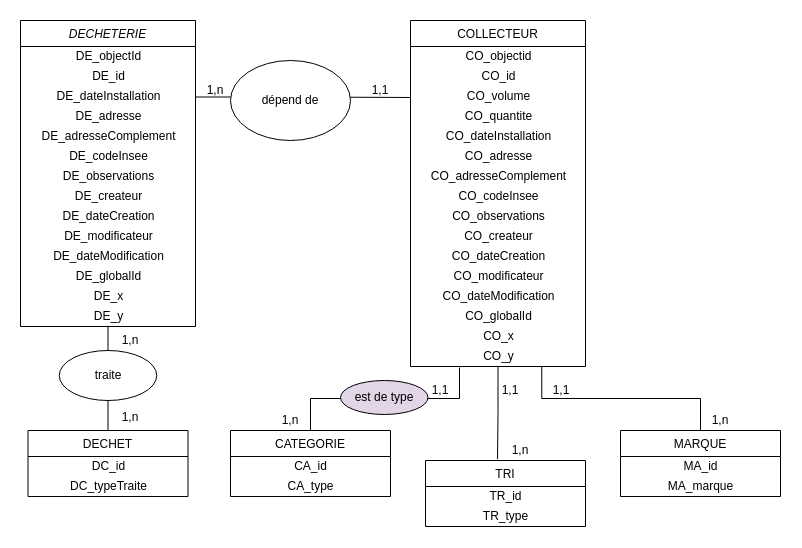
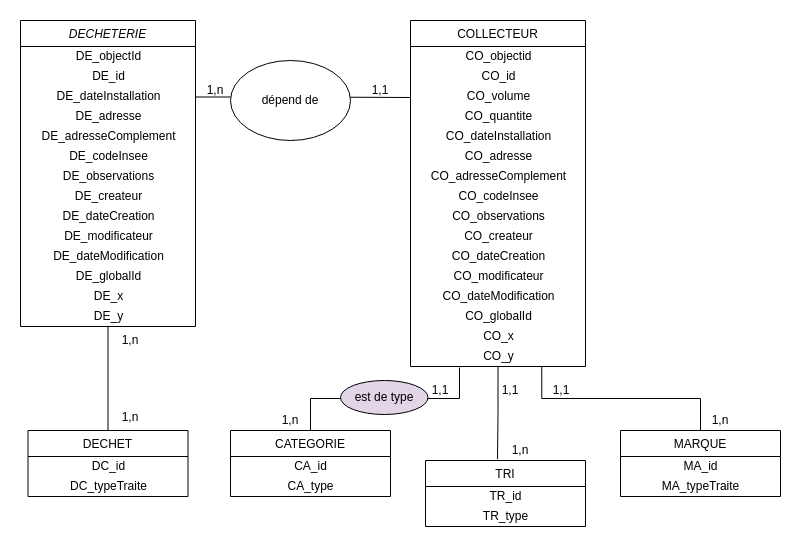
- <mxCell id="24" value="traite" style="ellipse;whiteSpace=wrap;html=1;" vertex="1" parent="1"><mxGeometry x="58.75" y="350" width="97.5" height="50" as="geometry" /></mxCell>
- <mxCell id="46" value="MA_marque" style="text;html=1;align=center;verticalAlign=middle;resizable=0;points=[];autosize=1;" vertex="1" parent="44"><mxGeometry y="46" width="160" height="20" as="geometry" /></mxCell>
+ <mxCell id="46" value="MA_typeTraite" style="text;html=1;align=center;verticalAlign=middle;resizable=0;points=[];autosize=1;" vertex="1" parent="44"><mxGeometry y="46" width="160" height="20" as="geometry" /></mxCell>
